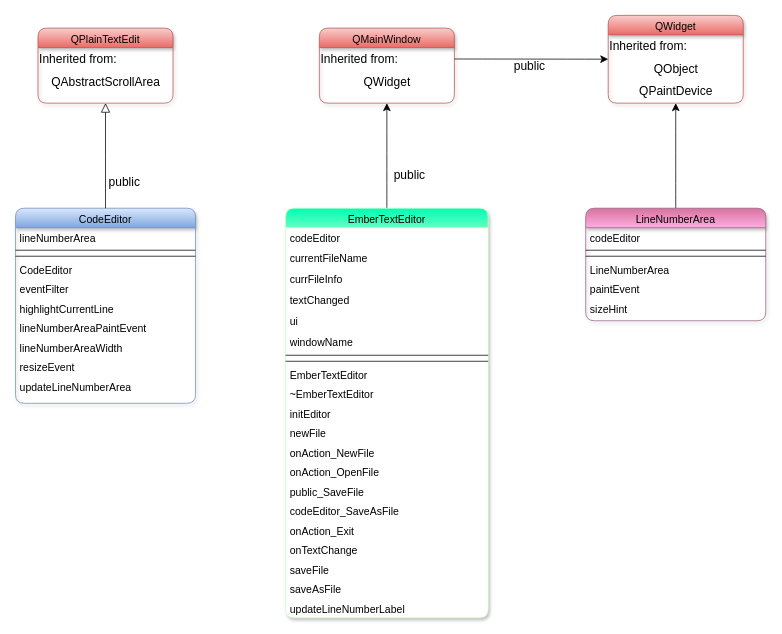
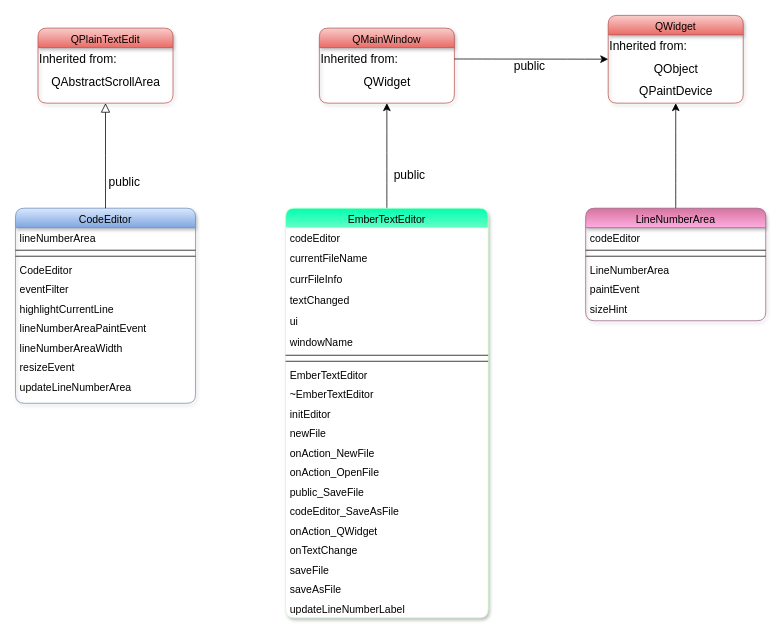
- <mxCell id="36" value="onAction_Exit" style="text;align=left;verticalAlign=top;spacingLeft=4;spacingRight=4;overflow=hidden;rotatable=0;points=[[0,0.5],[1,0.5]];portConstraint=eastwest;fontSize=14;" vertex="1" parent="19"><mxGeometry y="416" width="270" height="26" as="geometry" /></mxCell>
+ <mxCell id="36" value="onAction_QWidget" style="text;align=left;verticalAlign=top;spacingLeft=4;spacingRight=4;overflow=hidden;rotatable=0;points=[[0,0.5],[1,0.5]];portConstraint=eastwest;fontSize=14;" vertex="1" parent="19"><mxGeometry y="416" width="270" height="26" as="geometry" /></mxCell>
